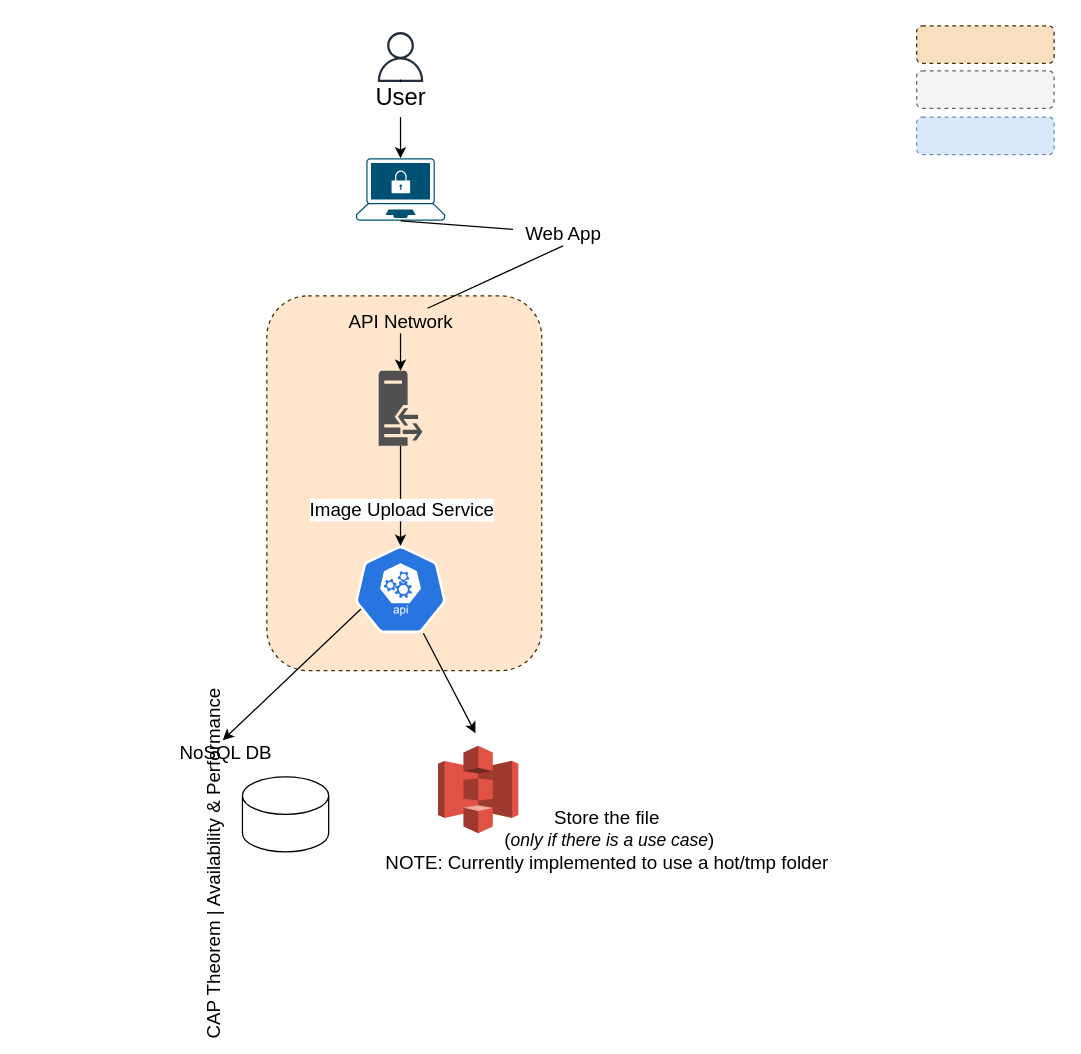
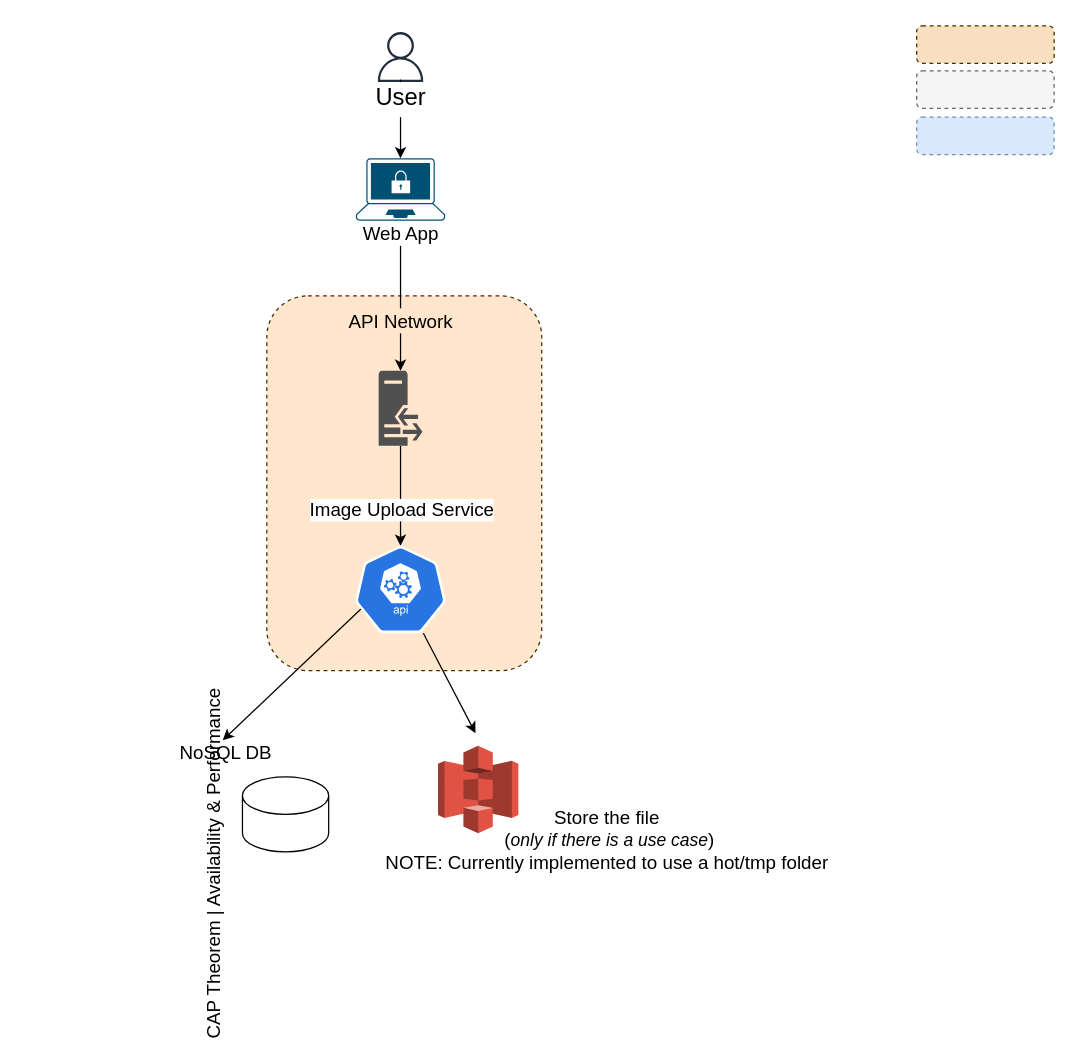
- <mxCell id="22" value="Web App" style="text;html=1;resizable=0;autosize=1;align=center;verticalAlign=middle;points=[];fillColor=none;strokeColor=none;rounded=0;dashed=1;strokeWidth=0;fontSize=15;" vertex="1" parent="1"><mxGeometry x="410" y="176" width="80" height="20" as="geometry" /></mxCell>
+ <mxCell id="22" value="Web App" style="text;html=1;resizable=0;autosize=1;align=center;verticalAlign=middle;points=[];fillColor=none;strokeColor=none;rounded=0;dashed=1;strokeWidth=0;fontSize=15;" vertex="1" parent="1"><mxGeometry x="280" y="176" width="80" height="20" as="geometry" /></mxCell>
